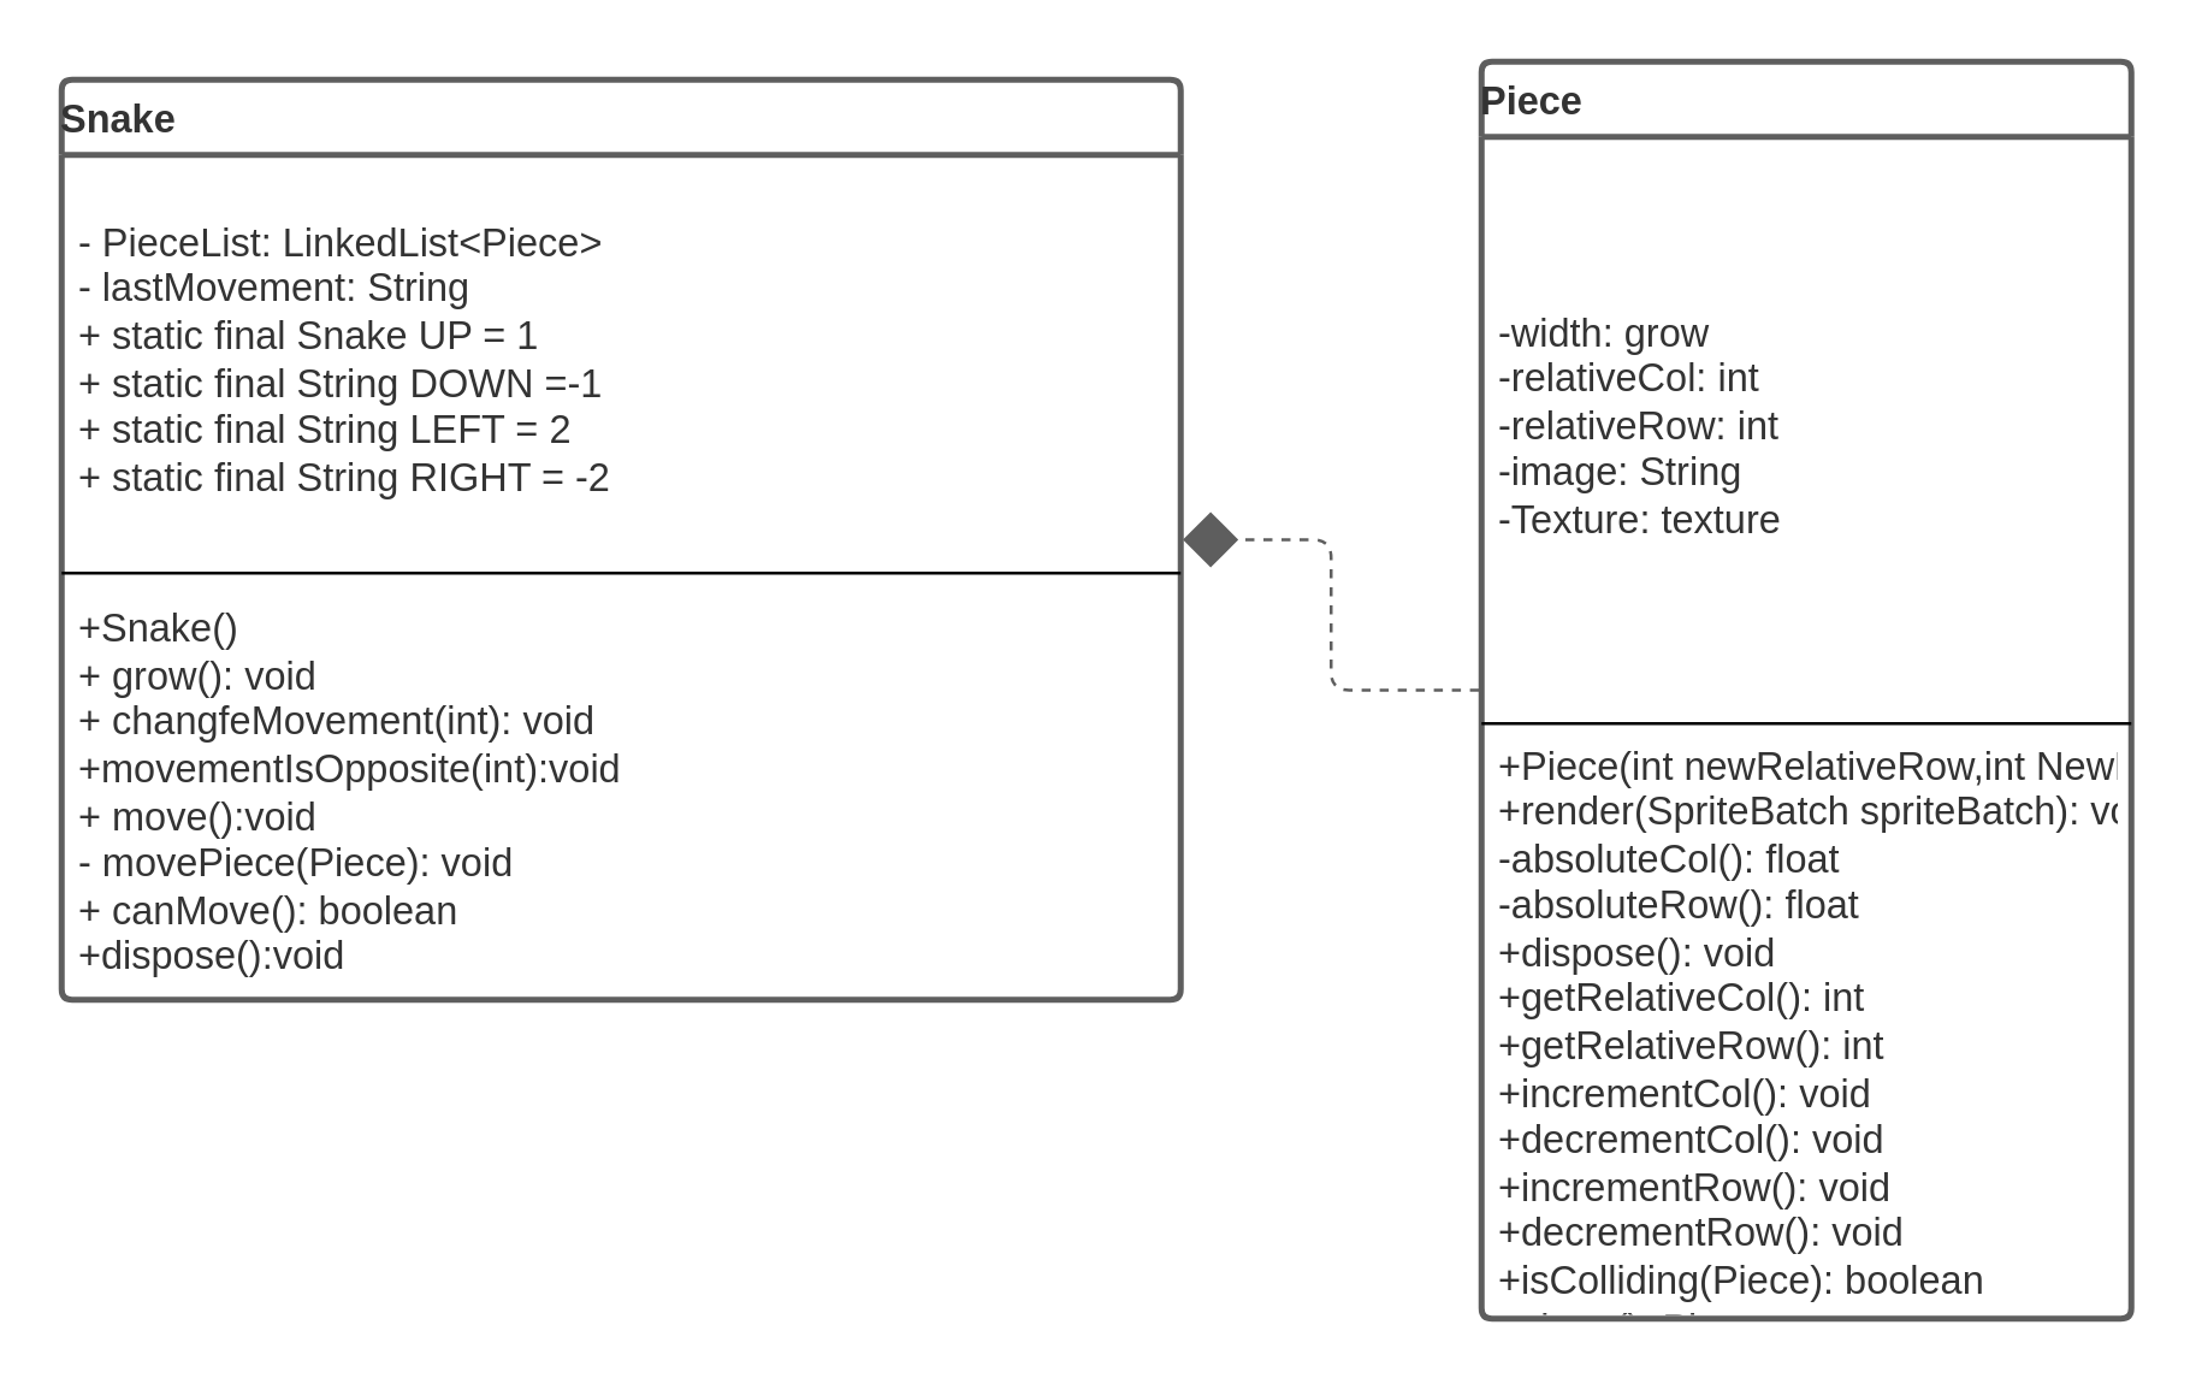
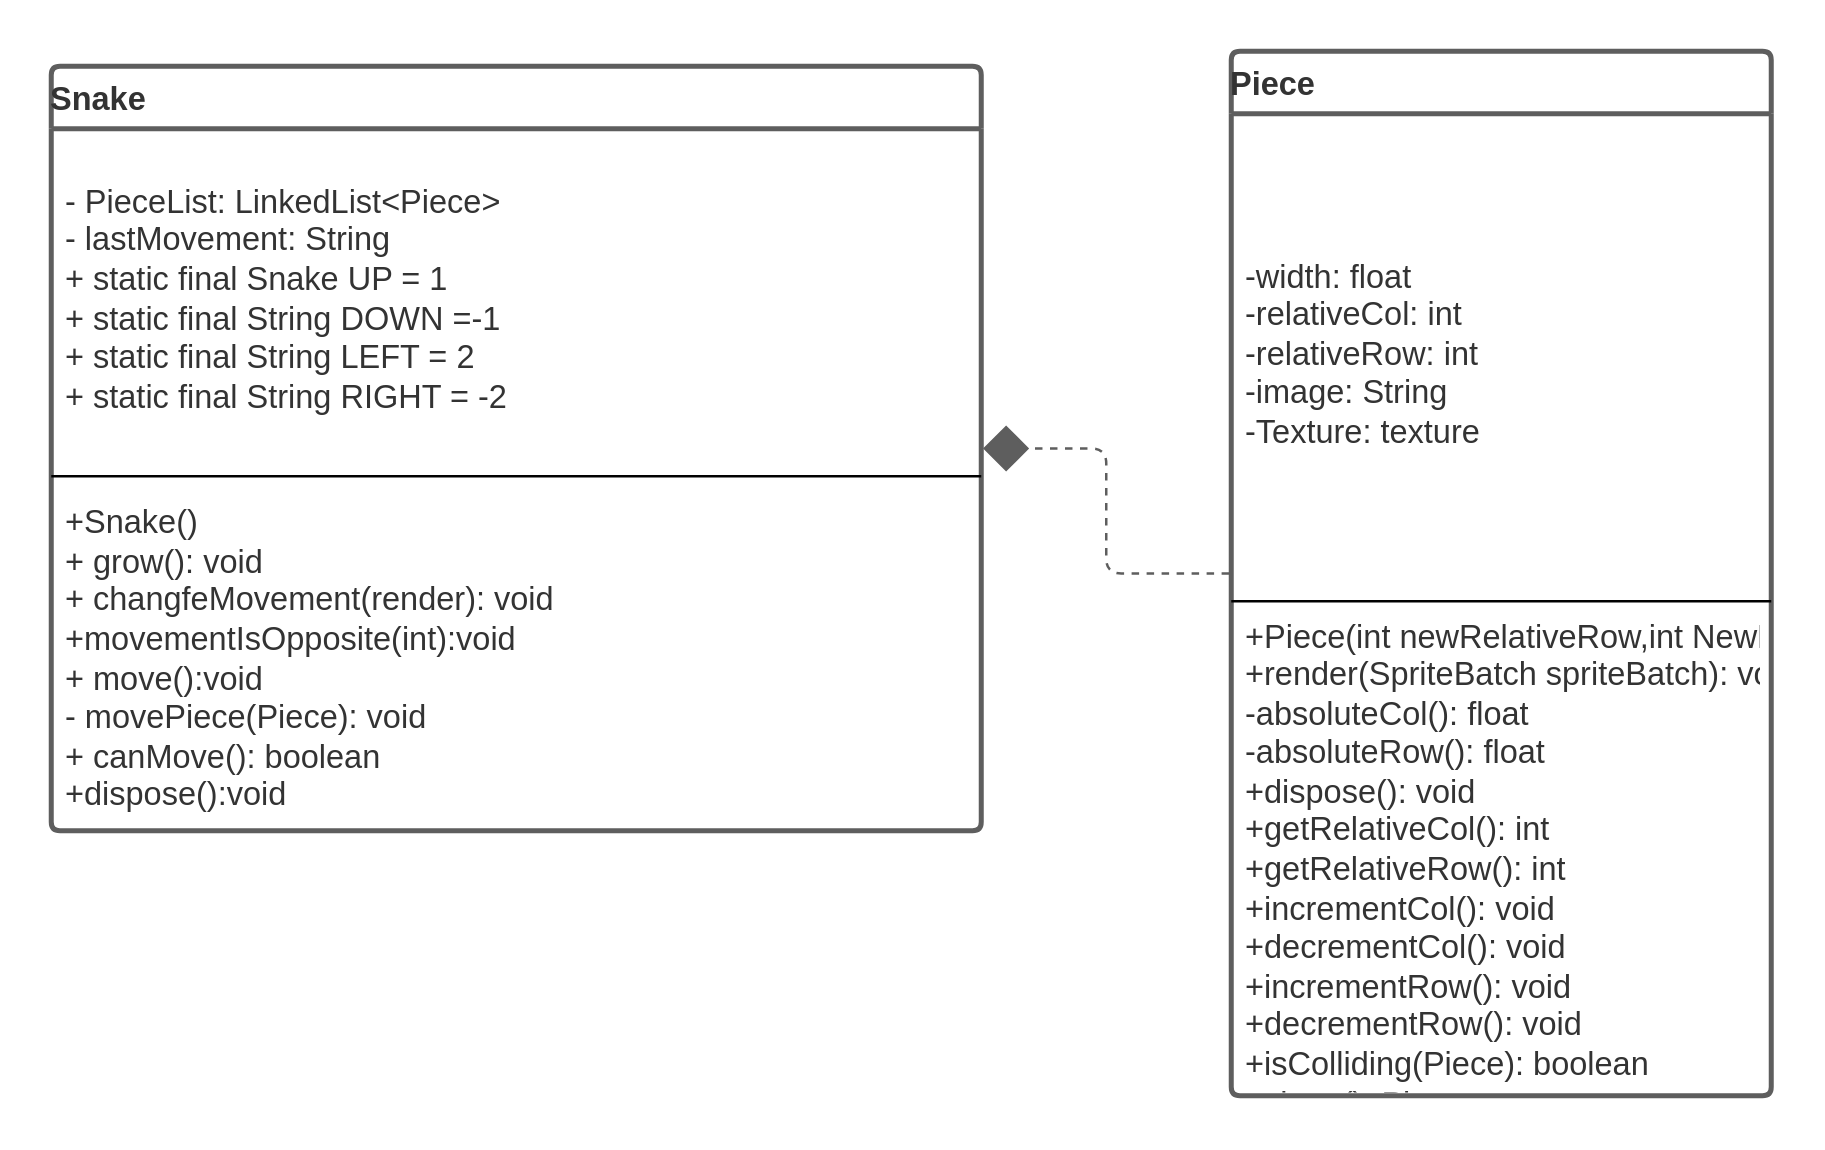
- <mxCell id="7" value="-width: grow&#10;-relativeCol: int&#10;-relativeRow: int&#10;-image: String&#10;-Texture: texture" style="part=1;html=1;resizeHeight=0;strokeColor=none;fillColor=none;align=left;verticalAlign=middle;spacingLeft=4;spacingRight=4;overflow=hidden;rotatable=0;points=[[0,0.5],[1,0.5]];portConstraint=eastwest;swimlaneFillColor=#ffffff;strokeOpacity=100;fontSize=13;fontColor=#333333;" parent="6" vertex="1"><mxGeometry y="25" width="216" height="191" as="geometry" /></mxCell>
+ <mxCell id="7" value="-width: float&#10;-relativeCol: int&#10;-relativeRow: int&#10;-image: String&#10;-Texture: texture" style="part=1;html=1;resizeHeight=0;strokeColor=none;fillColor=none;align=left;verticalAlign=middle;spacingLeft=4;spacingRight=4;overflow=hidden;rotatable=0;points=[[0,0.5],[1,0.5]];portConstraint=eastwest;swimlaneFillColor=#ffffff;strokeOpacity=100;fontSize=13;fontColor=#333333;" parent="6" vertex="1"><mxGeometry y="25" width="216" height="191" as="geometry" /></mxCell>
- <mxCell id="5" value="+Snake()&#10;+ grow(): void&#10;+ changfeMovement(int): void&#10;+movementIsOpposite(int):void&#10;+ move():void&#10;- movePiece(Piece): void&#10;+ canMove(): boolean&#10;+dispose():void" style="part=1;html=1;resizeHeight=0;strokeColor=none;fillColor=none;align=left;verticalAlign=middle;spacingLeft=4;spacingRight=4;overflow=hidden;rotatable=0;points=[[0,0.5],[1,0.5]];portConstraint=eastwest;swimlaneFillColor=#ffffff;strokeOpacity=100;fontSize=13;fontColor=#333333;" parent="2" vertex="1"><mxGeometry y="168" width="372" height="137.8" as="geometry" /></mxCell>
+ <mxCell id="5" value="+Snake()&#10;+ grow(): void&#10;+ changfeMovement(render): void&#10;+movementIsOpposite(int):void&#10;+ move():void&#10;- movePiece(Piece): void&#10;+ canMove(): boolean&#10;+dispose():void" style="part=1;html=1;resizeHeight=0;strokeColor=none;fillColor=none;align=left;verticalAlign=middle;spacingLeft=4;spacingRight=4;overflow=hidden;rotatable=0;points=[[0,0.5],[1,0.5]];portConstraint=eastwest;swimlaneFillColor=#ffffff;strokeOpacity=100;fontSize=13;fontColor=#333333;" parent="2" vertex="1"><mxGeometry y="168" width="372" height="137.8" as="geometry" /></mxCell>
